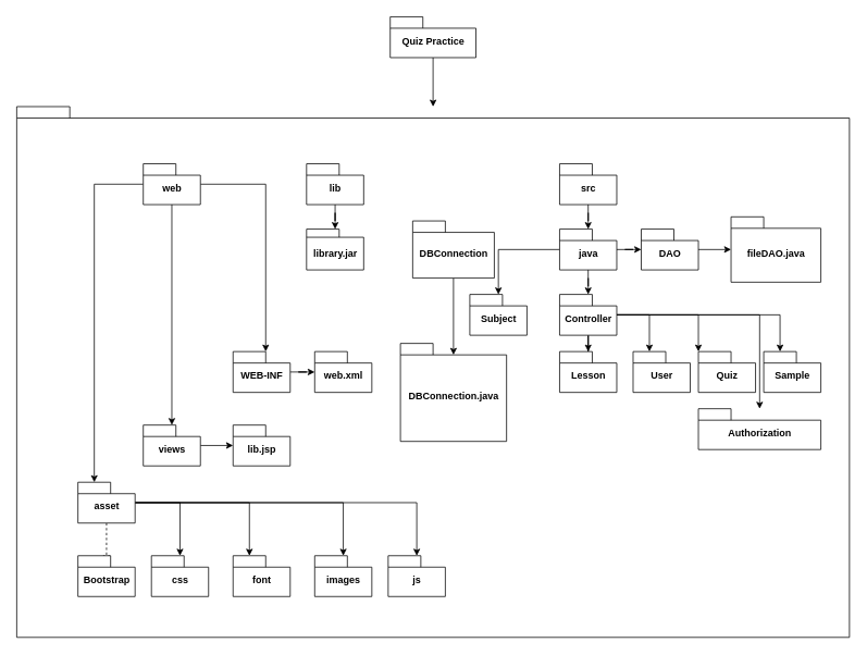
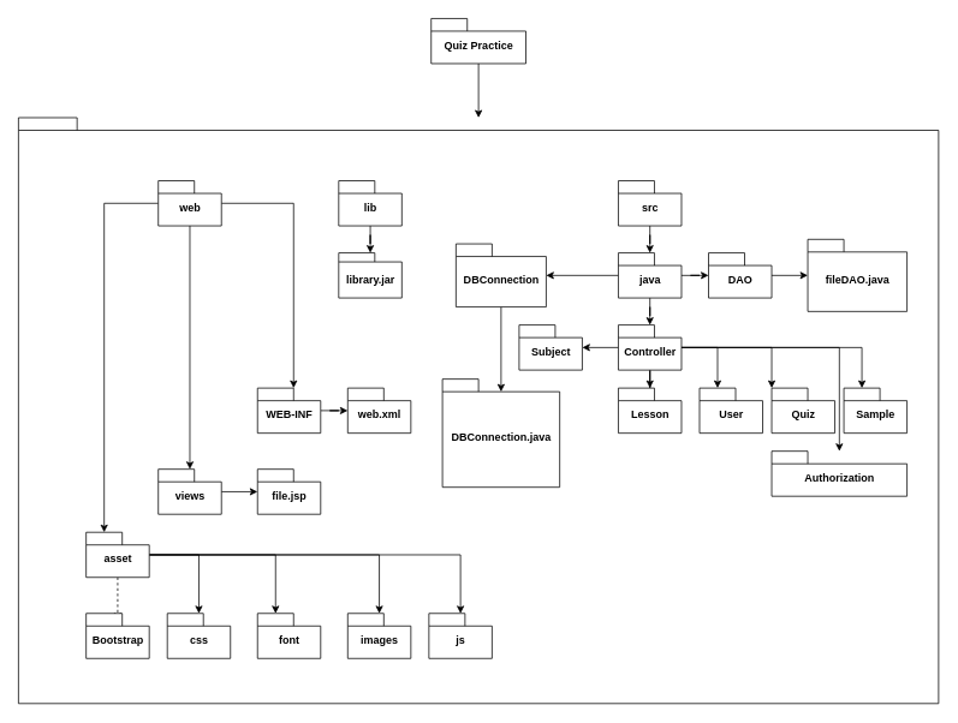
- <mxCell id="29" value="" style="edgeStyle=orthogonalEdgeStyle;rounded=0;orthogonalLoop=1;jettySize=auto;html=1;" parent="1" source="32" target="50" edge="1"><mxGeometry relative="1" as="geometry" /></mxCell>
+ <mxCell id="29" value="" style="edgeStyle=orthogonalEdgeStyle;rounded=0;orthogonalLoop=1;jettySize=auto;html=1;" parent="1" source="32" target="34" edge="1"><mxGeometry relative="1" as="geometry" /></mxCell>
+ <mxCell id="43" value="" style="edgeStyle=orthogonalEdgeStyle;rounded=0;orthogonalLoop=1;jettySize=auto;html=1;" parent="1" source="45" target="50" edge="1"><mxGeometry relative="1" as="geometry" /></mxCell>
- <mxCell id="27" value="lib.jsp&lt;br&gt;" style="shape=folder;fontStyle=1;spacingTop=10;tabWidth=40;tabHeight=14;tabPosition=left;html=1;" parent="1" vertex="1"><mxGeometry x="285" y="520" width="70" height="50" as="geometry" /></mxCell>
+ <mxCell id="27" value="file.jsp&lt;br&gt;" style="shape=folder;fontStyle=1;spacingTop=10;tabWidth=40;tabHeight=14;tabPosition=left;html=1;" parent="1" vertex="1"><mxGeometry x="285" y="520" width="70" height="50" as="geometry" /></mxCell>
